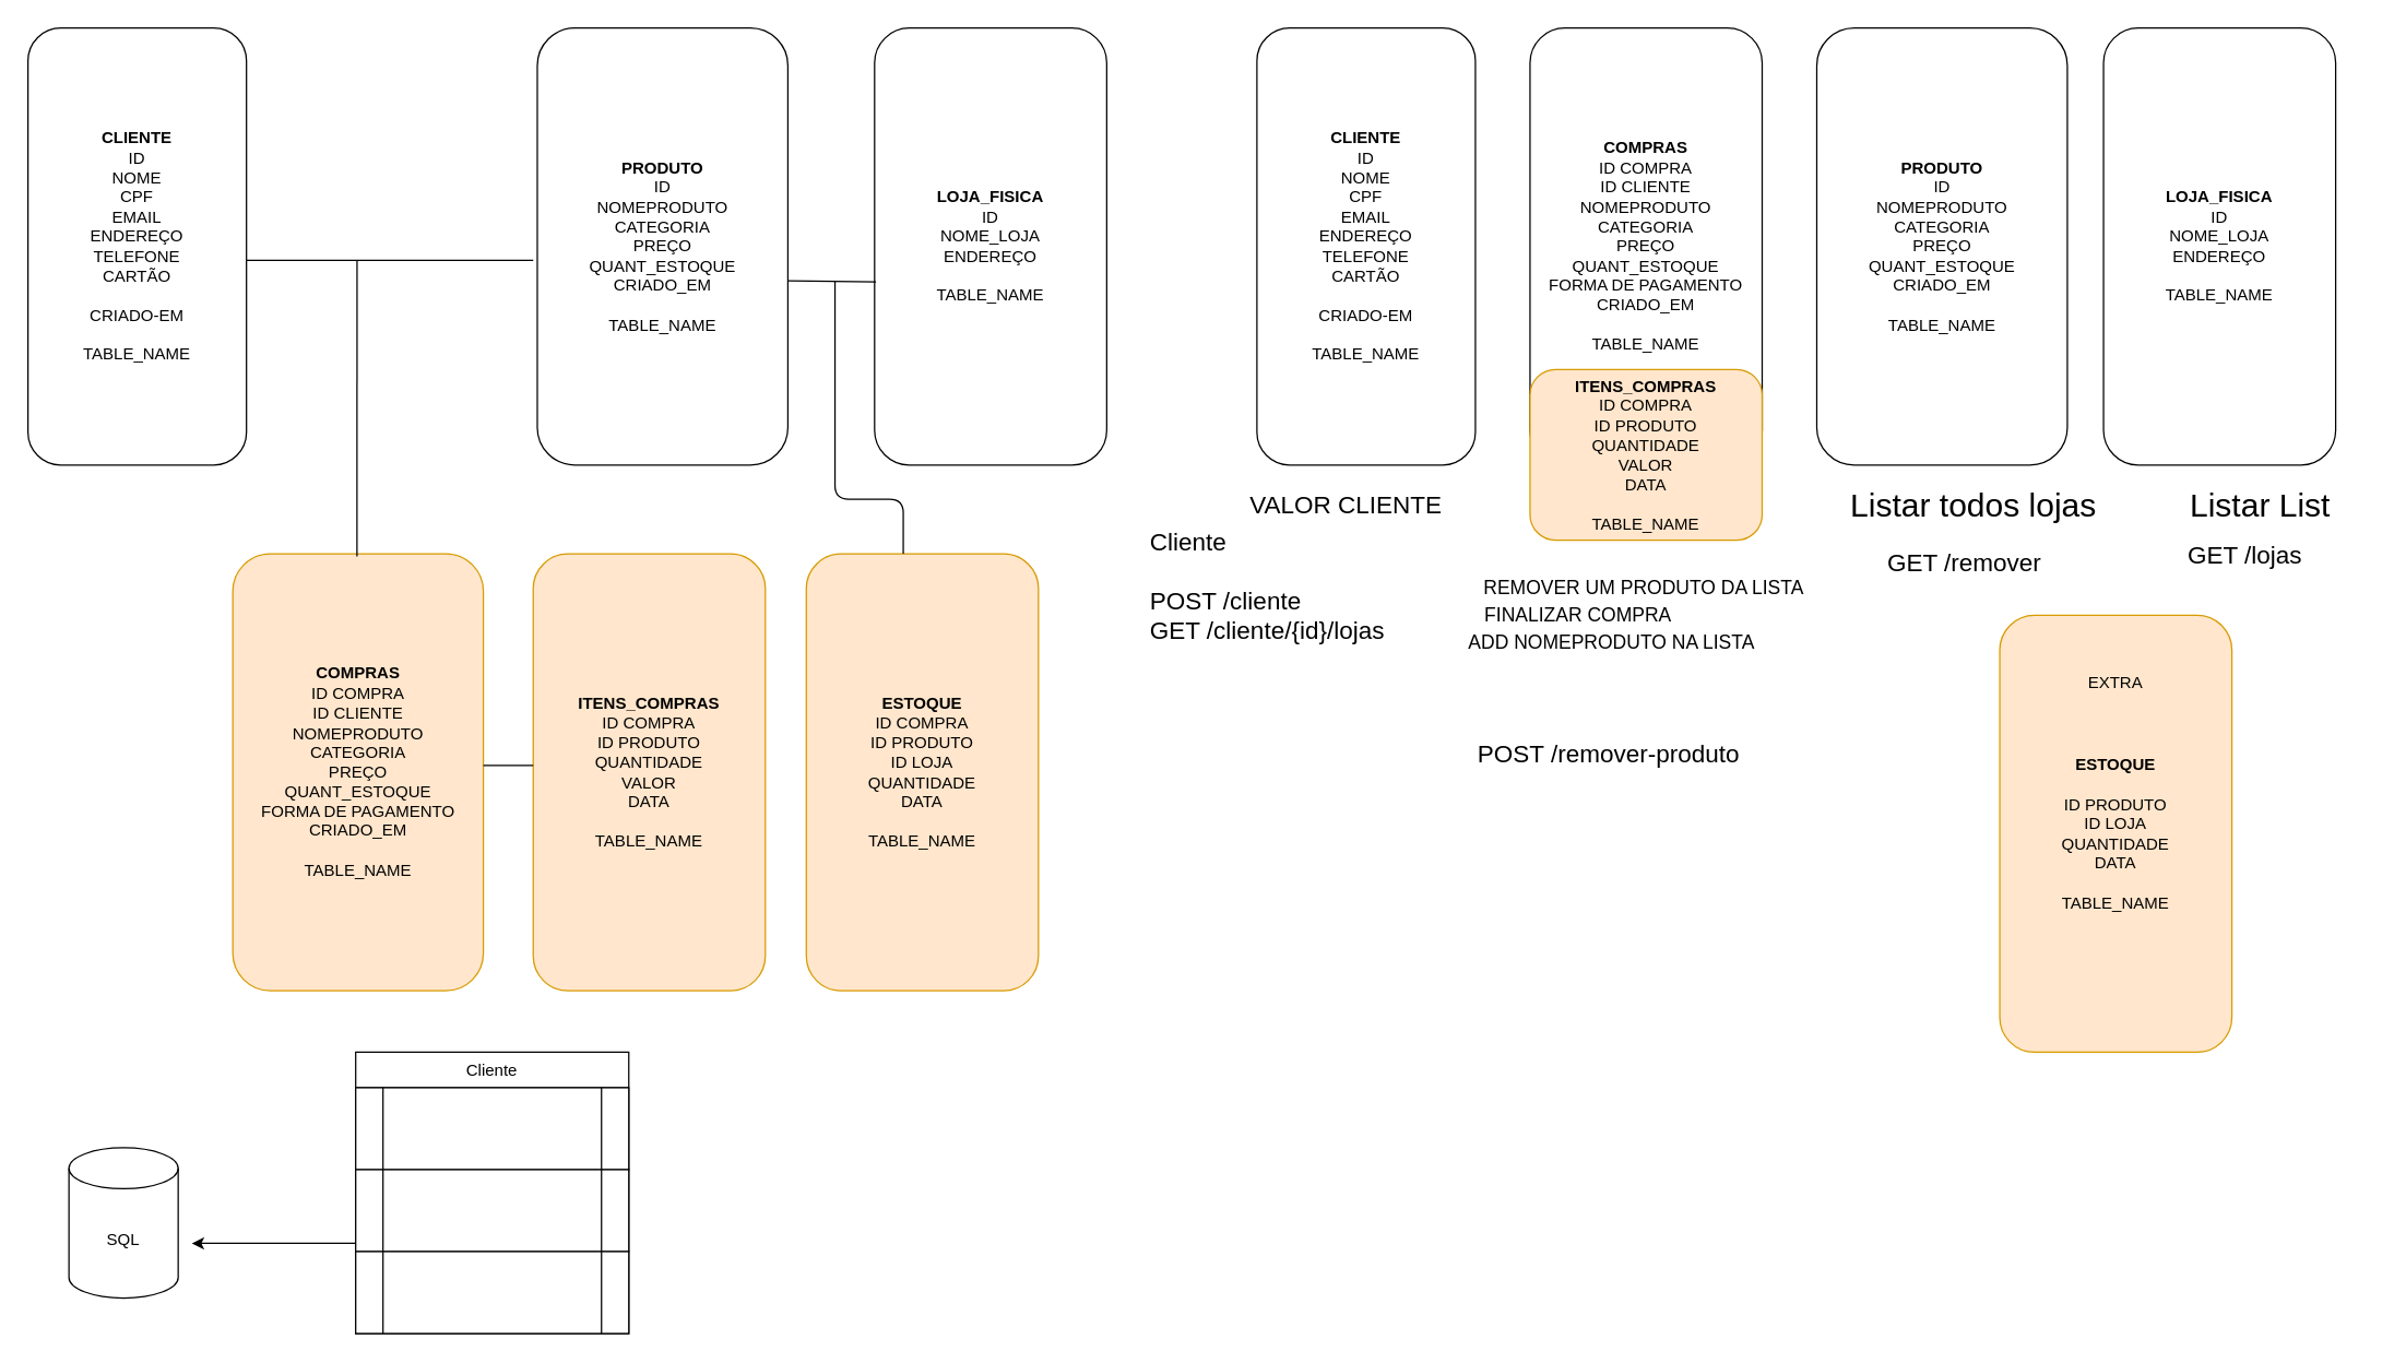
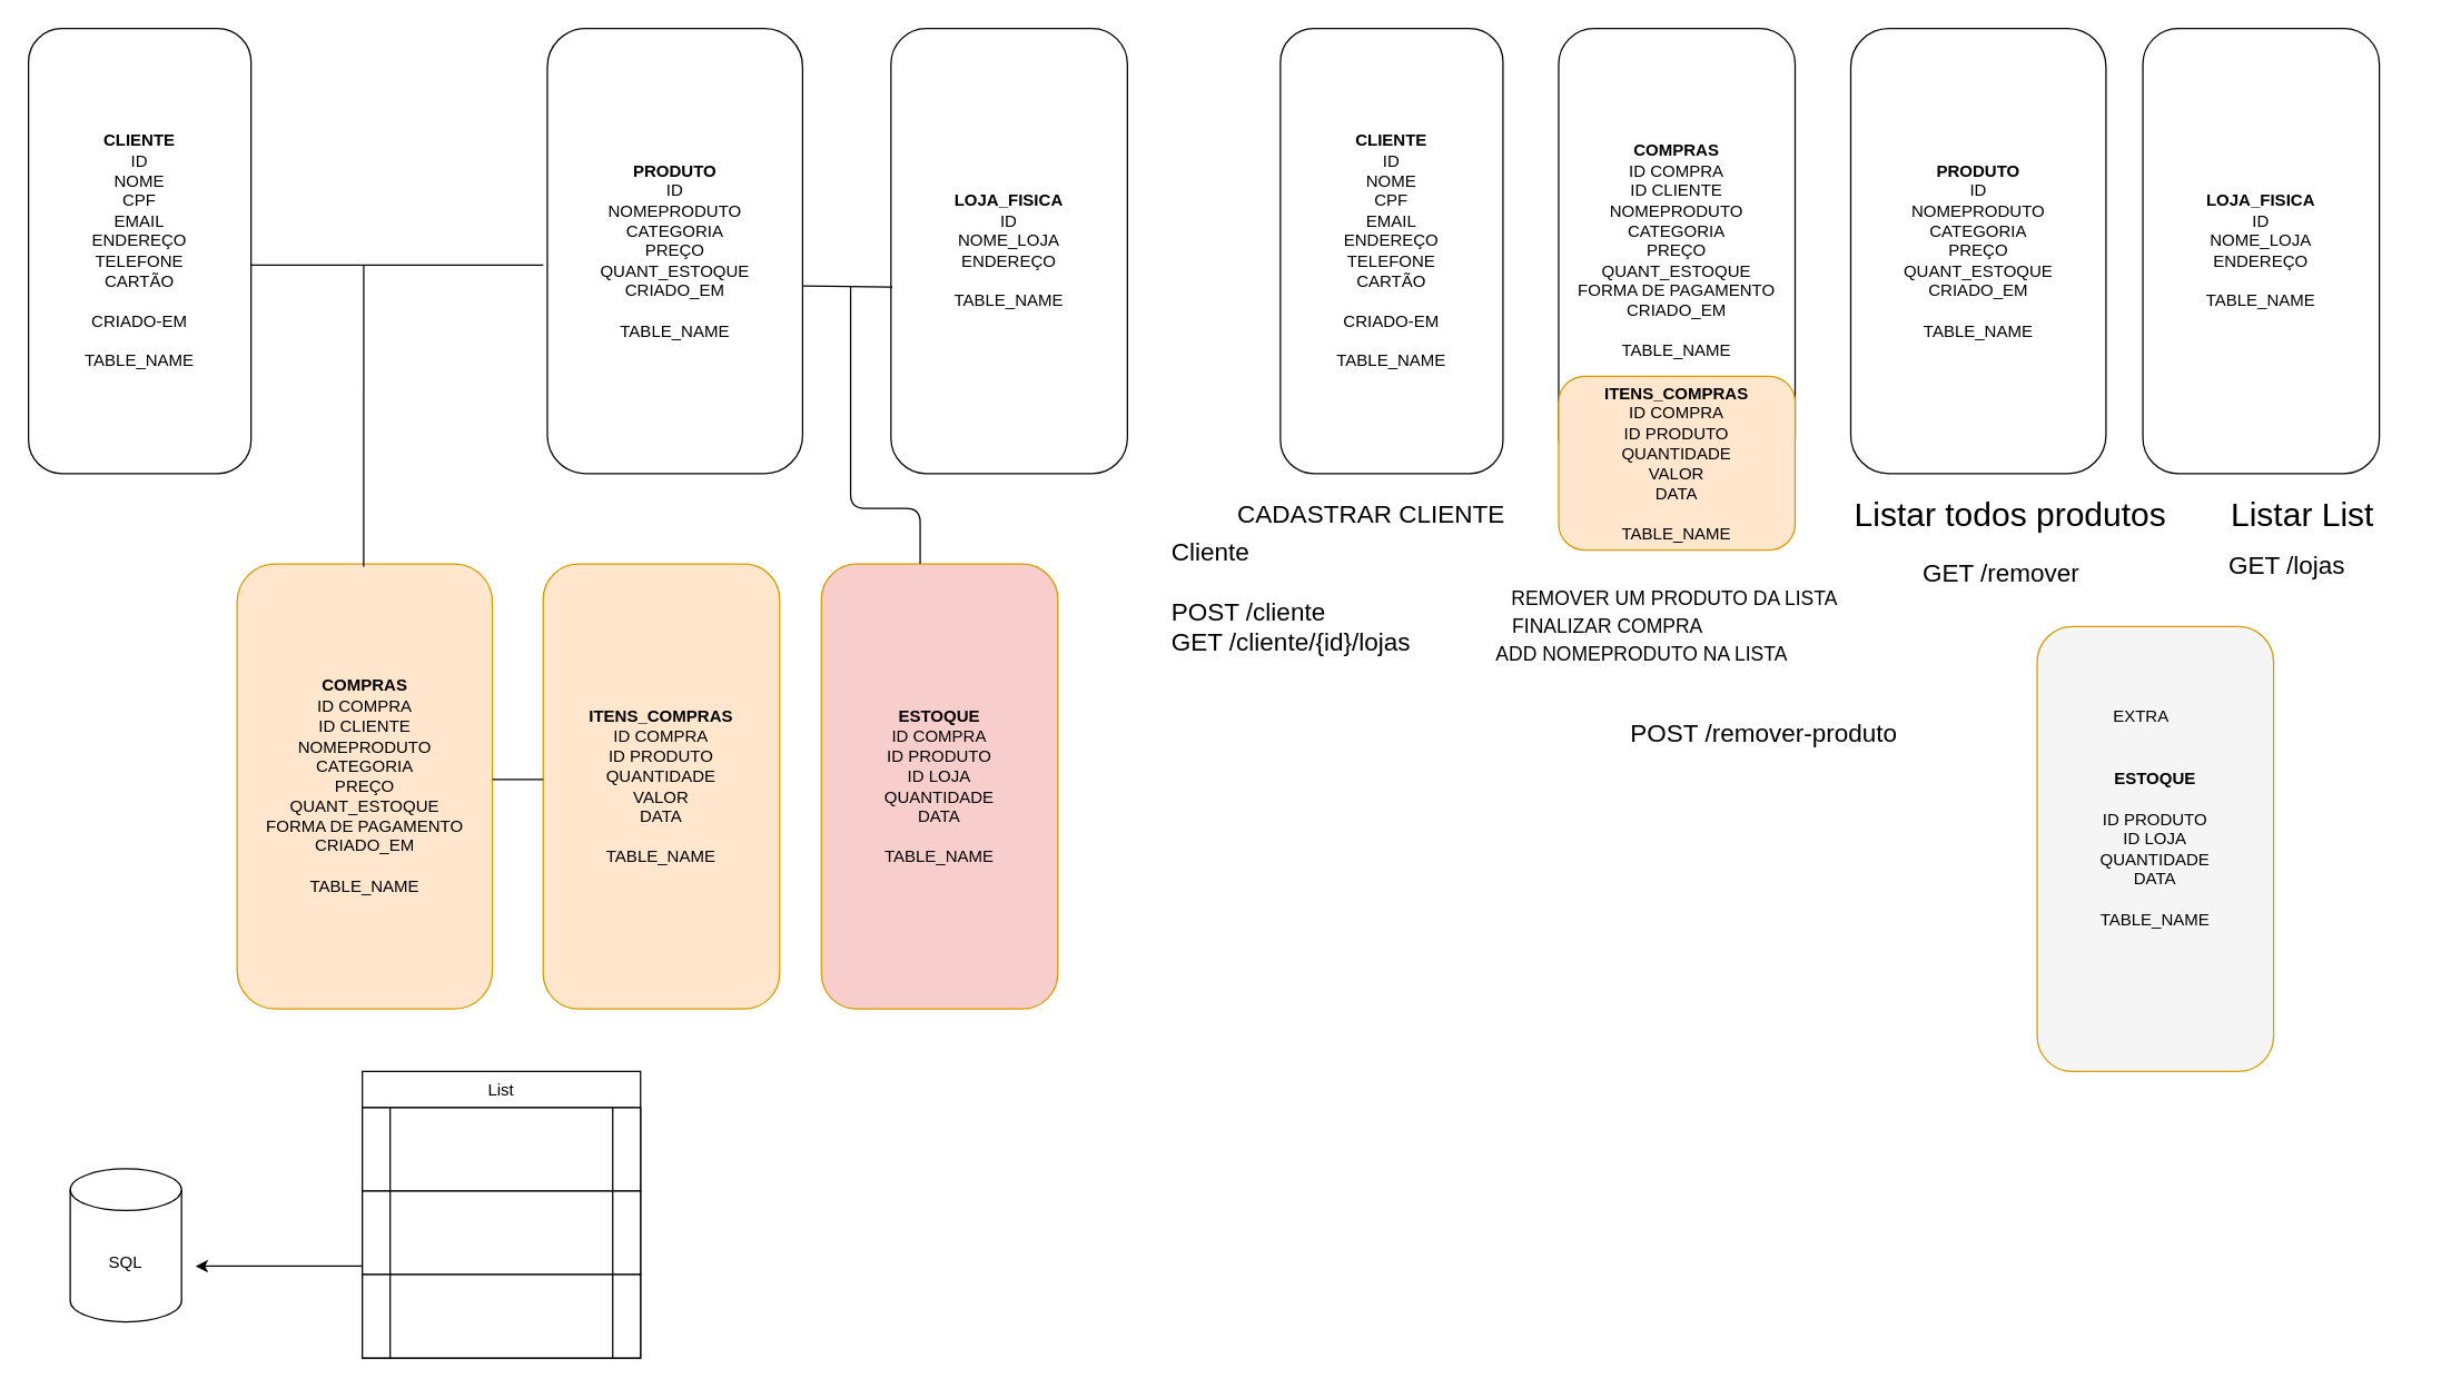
- <mxCell id="28" value="&lt;font style=&quot;font-size: 18px&quot;&gt;VALOR CLIENTE&lt;/font&gt;" style="text;html=1;align=center;verticalAlign=middle;resizable=0;points=[];autosize=1;strokeColor=none;fillColor=none;" parent="1" vertex="1"><mxGeometry x="880" y="360" width="210" height="20" as="geometry" /></mxCell>
+ <mxCell id="28" value="&lt;font style=&quot;font-size: 18px&quot;&gt;CADASTRAR CLIENTE&lt;/font&gt;" style="text;html=1;align=center;verticalAlign=middle;resizable=0;points=[];autosize=1;strokeColor=none;fillColor=none;" parent="1" vertex="1"><mxGeometry x="880" y="360" width="210" height="20" as="geometry" /></mxCell>
- <mxCell id="27" value="&lt;font style=&quot;font-size: 24px&quot;&gt;Listar todos lojas&lt;/font&gt;" style="text;html=1;strokeColor=none;fillColor=none;align=center;verticalAlign=middle;whiteSpace=wrap;rounded=0;" parent="1" vertex="1"><mxGeometry x="1330" y="360" width="230" height="20" as="geometry" /></mxCell>
+ <mxCell id="27" value="&lt;font style=&quot;font-size: 24px&quot;&gt;Listar todos produtos&lt;/font&gt;" style="text;html=1;strokeColor=none;fillColor=none;align=center;verticalAlign=middle;whiteSpace=wrap;rounded=0;" parent="1" vertex="1"><mxGeometry x="1330" y="360" width="230" height="20" as="geometry" /></mxCell>
- <mxCell id="36" value="EXTRA" style="text;html=1;strokeColor=none;fillColor=none;align=center;verticalAlign=middle;whiteSpace=wrap;rounded=0;" parent="1" vertex="1"><mxGeometry x="1529" y="490" width="40" height="20" as="geometry" /></mxCell>
+ <mxCell id="36" value="EXTRA" style="text;html=1;strokeColor=none;fillColor=none;align=center;verticalAlign=middle;whiteSpace=wrap;rounded=0;" parent="1" vertex="1"><mxGeometry x="1519" y="505" width="40" height="20" as="geometry" /></mxCell>
- <mxCell id="33" value="&lt;font style=&quot;font-size: 18px&quot;&gt;POST /remover-produto&lt;/font&gt;" style="text;whiteSpace=wrap;html=1;" parent="1" vertex="1"><mxGeometry x="1080" y="535" width="210" height="30" as="geometry" /></mxCell>
+ <mxCell id="33" value="&lt;font style=&quot;font-size: 18px&quot;&gt;POST /remover-produto&lt;/font&gt;" style="text;whiteSpace=wrap;html=1;" parent="1" vertex="1"><mxGeometry x="1170" y="510" width="210" height="30" as="geometry" /></mxCell>
- <mxCell id="7" value="&lt;b&gt;ESTOQUE&lt;/b&gt;&lt;br&gt;ID COMPRA&lt;br&gt;ID PRODUTO&lt;br&gt;ID LOJA&lt;br&gt;QUANTIDADE&lt;br&gt;DATA&lt;br&gt;&lt;br&gt;TABLE_NAME" style="rounded=1;whiteSpace=wrap;html=1;fillColor=#ffe6cc;strokeColor=#d79b00;" parent="1" vertex="1"><mxGeometry x="590" y="405" width="170" height="320" as="geometry" /></mxCell>
+ <mxCell id="7" value="&lt;b&gt;ESTOQUE&lt;/b&gt;&lt;br&gt;ID COMPRA&lt;br&gt;ID PRODUTO&lt;br&gt;ID LOJA&lt;br&gt;QUANTIDADE&lt;br&gt;DATA&lt;br&gt;&lt;br&gt;TABLE_NAME" style="rounded=1;whiteSpace=wrap;html=1;fillColor=#f8cecc;strokeColor=#d79b00;" parent="1" vertex="1"><mxGeometry x="590" y="405" width="170" height="320" as="geometry" /></mxCell>
- <mxCell id="24" value="&lt;b&gt;ESTOQUE&lt;/b&gt;&lt;br&gt;&lt;br&gt;ID PRODUTO&lt;br&gt;ID LOJA&lt;br&gt;QUANTIDADE&lt;br&gt;DATA&lt;br&gt;&lt;br&gt;TABLE_NAME" style="rounded=1;whiteSpace=wrap;html=1;fillColor=#ffe6cc;strokeColor=#d79b00;" parent="1" vertex="1"><mxGeometry x="1464" y="450" width="170" height="320" as="geometry" /></mxCell>
+ <mxCell id="24" value="&lt;b&gt;ESTOQUE&lt;/b&gt;&lt;br&gt;&lt;br&gt;ID PRODUTO&lt;br&gt;ID LOJA&lt;br&gt;QUANTIDADE&lt;br&gt;DATA&lt;br&gt;&lt;br&gt;TABLE_NAME" style="rounded=1;whiteSpace=wrap;html=1;fillColor=#f5f5f5;strokeColor=#d79b00;" parent="1" vertex="1"><mxGeometry x="1464" y="450" width="170" height="320" as="geometry" /></mxCell>
- <mxCell id="14" value="Cliente" style="swimlane;fontStyle=0;childLayout=stackLayout;horizontal=1;startSize=26;horizontalStack=0;resizeParent=1;resizeParentMax=0;resizeLast=0;collapsible=1;marginBottom=0;" parent="1" vertex="1"><mxGeometry x="260" y="770" width="200" height="206" as="geometry" /></mxCell>
+ <mxCell id="14" value="List" style="swimlane;fontStyle=0;childLayout=stackLayout;horizontal=1;startSize=26;horizontalStack=0;resizeParent=1;resizeParentMax=0;resizeLast=0;collapsible=1;marginBottom=0;" parent="1" vertex="1"><mxGeometry x="260" y="770" width="200" height="206" as="geometry" /></mxCell>
